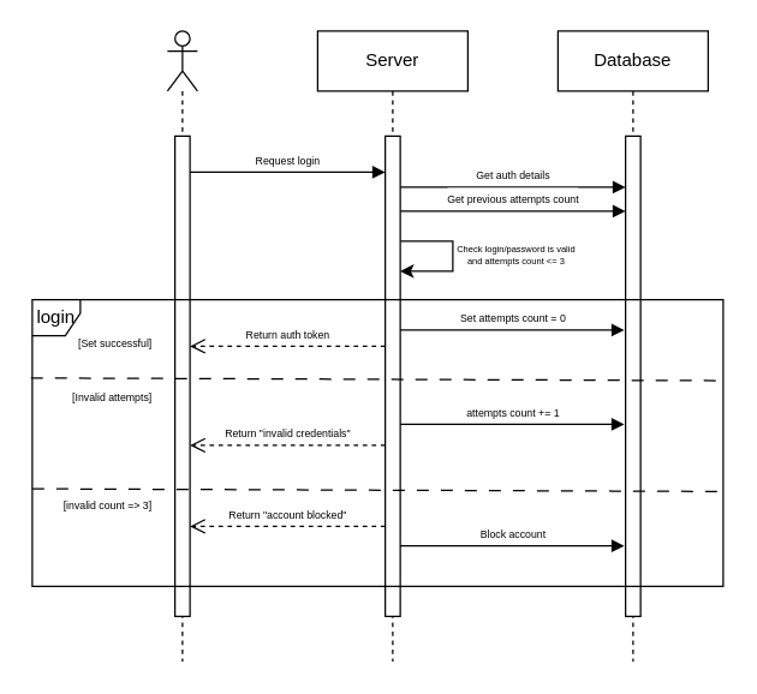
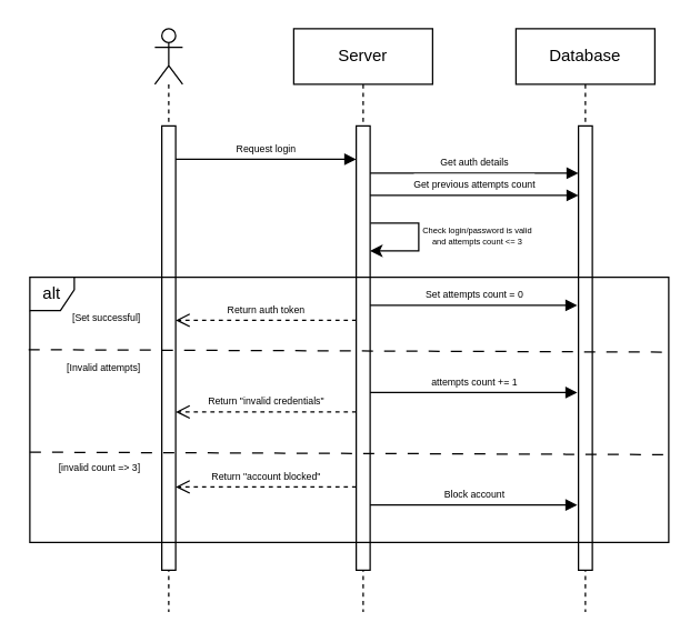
- <mxCell id="13" value="login" style="shape=umlFrame;whiteSpace=wrap;html=1;pointerEvents=0;width=32;height=24;" parent="1" vertex="1"><mxGeometry x="21" y="199" width="460" height="191" as="geometry" /></mxCell>
+ <mxCell id="13" value="alt" style="shape=umlFrame;whiteSpace=wrap;html=1;pointerEvents=0;width=32;height=24;" parent="1" vertex="1"><mxGeometry x="21" y="199" width="460" height="191" as="geometry" /></mxCell>
